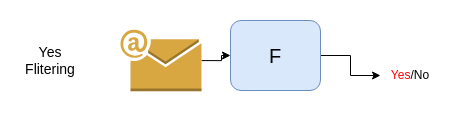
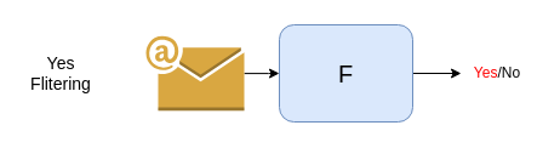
- <mxCell id="3" value="&lt;font style=&quot;font-size: 20px;&quot;&gt;F&lt;/font&gt;" style="rounded=1;whiteSpace=wrap;html=1;fillColor=#dae8fc;strokeColor=#6c8ebf;" vertex="1" parent="1"><mxGeometry x="230" y="20" width="90" height="70" as="geometry" /></mxCell>
+ <mxCell id="3" value="&lt;font style=&quot;font-size: 20px;&quot;&gt;F&lt;/font&gt;" style="rounded=1;whiteSpace=wrap;html=1;fillColor=#dae8fc;strokeColor=#6c8ebf;" vertex="1" parent="1"><mxGeometry x="230" y="20" width="110" height="80" as="geometry" /></mxCell>
- <mxCell id="4" value="&lt;font color=&quot;#ff0000&quot;&gt;Yes&lt;/font&gt;/No" style="text;strokeColor=none;align=center;fillColor=none;html=1;verticalAlign=middle;whiteSpace=wrap;rounded=0;" vertex="1" parent="1"><mxGeometry x="380" y="60" width="60" height="30" as="geometry" /></mxCell>
+ <mxCell id="4" value="&lt;font color=&quot;#ff0000&quot;&gt;Yes&lt;/font&gt;/No" style="text;strokeColor=none;align=center;fillColor=none;html=1;verticalAlign=middle;whiteSpace=wrap;rounded=0;" vertex="1" parent="1"><mxGeometry x="380" y="45" width="60" height="30" as="geometry" /></mxCell>
